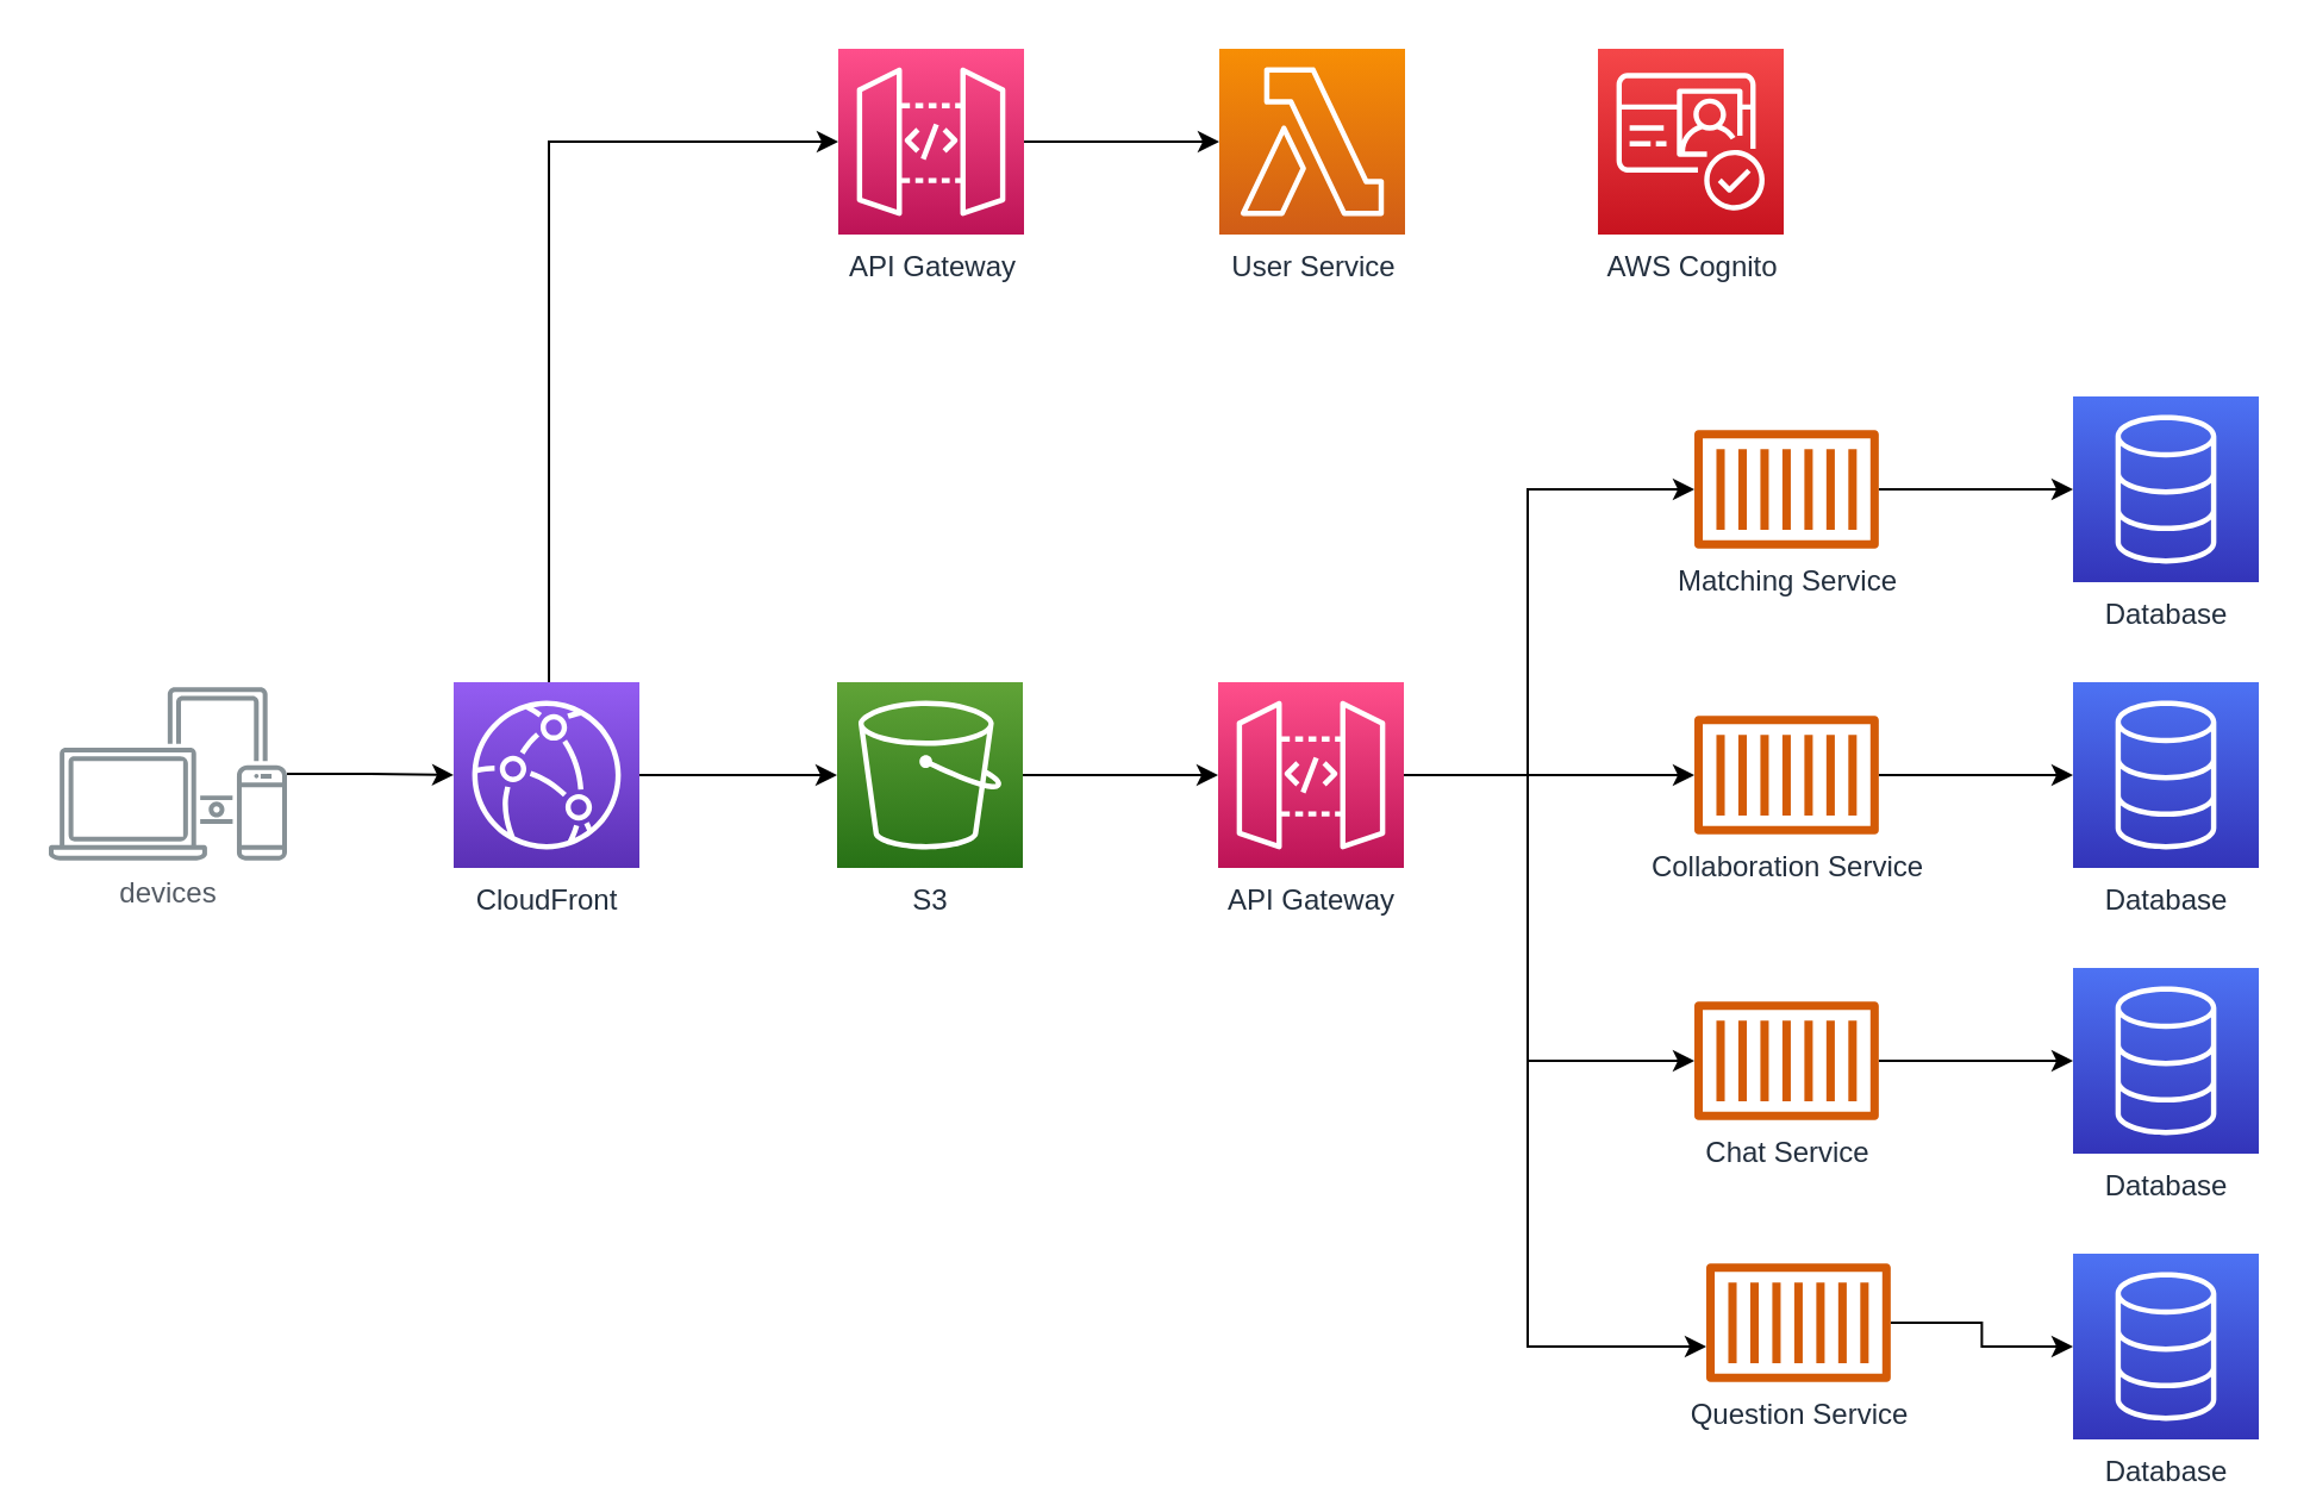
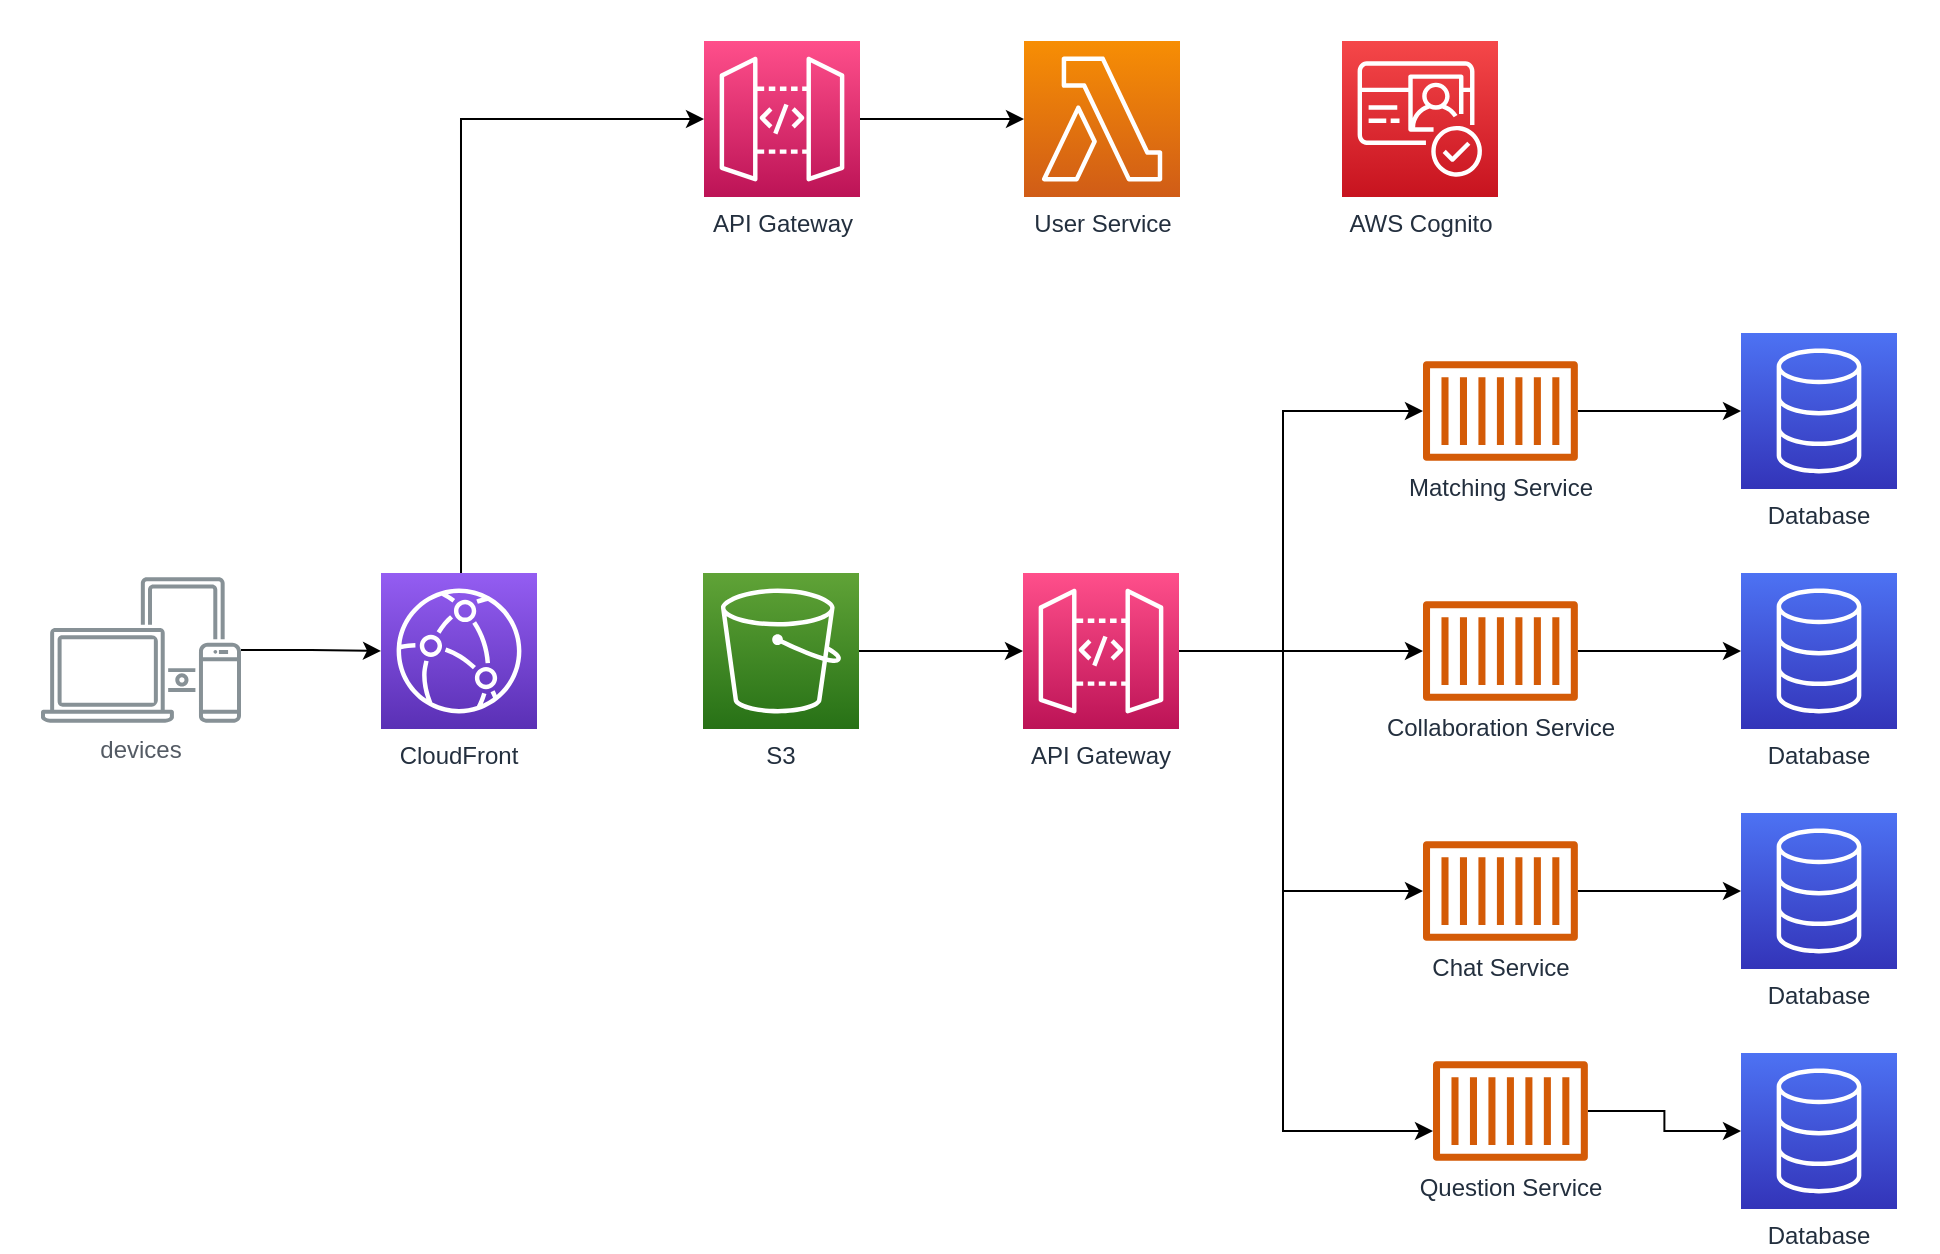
- <mxCell id="22" value="" style="edgeStyle=orthogonalEdgeStyle;rounded=0;orthogonalLoop=1;jettySize=auto;html=1;" parent="1" source="23" target="21" edge="1"><mxGeometry relative="1" as="geometry" /></mxCell>
